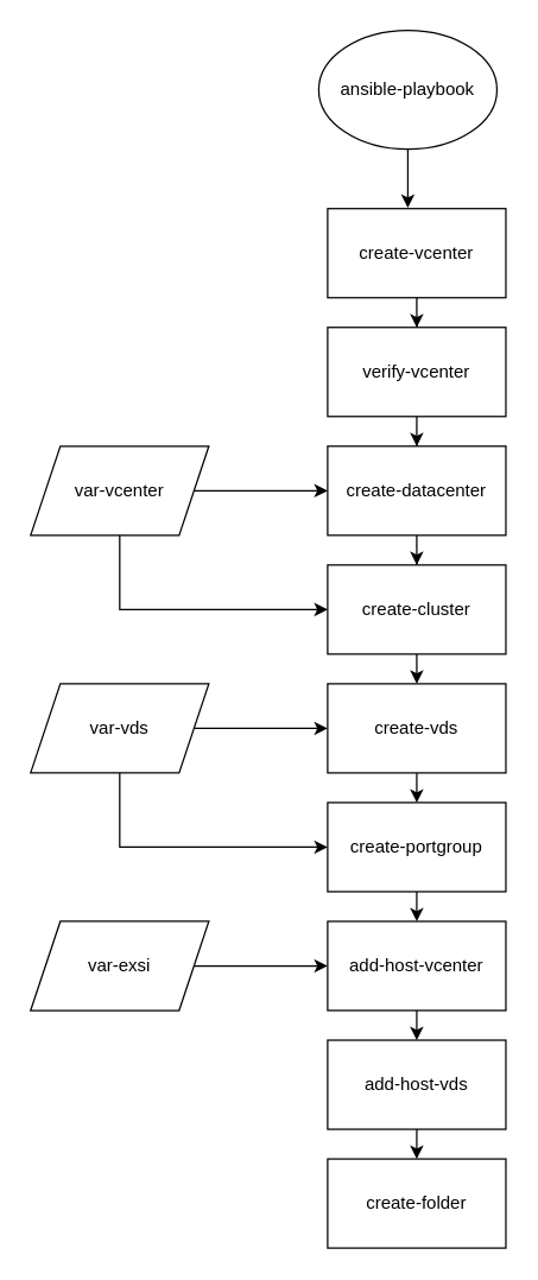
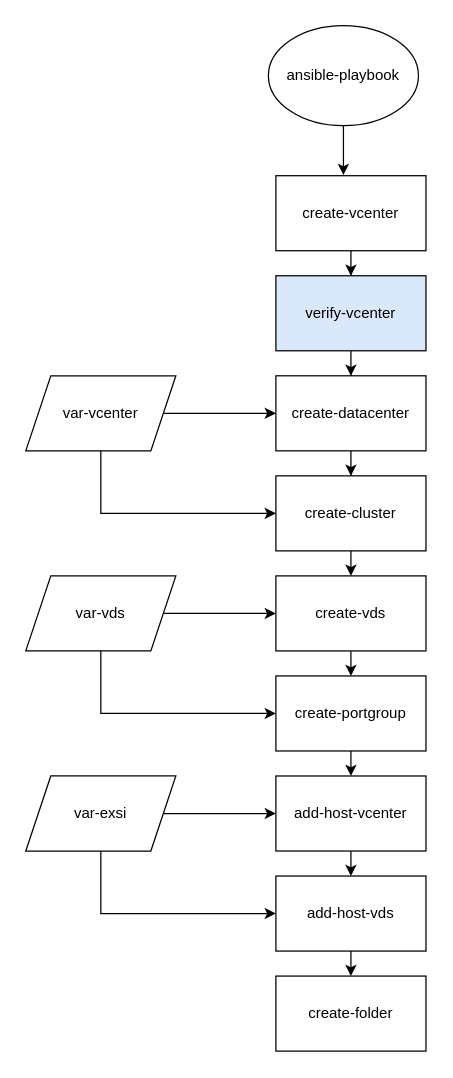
- <mxCell id="7" value="verify-vcenter" style="rounded=0;whiteSpace=wrap;html=1;" vertex="1" parent="1"><mxGeometry x="220" y="220" width="120" height="60" as="geometry" /></mxCell>
+ <mxCell id="7" value="verify-vcenter" style="rounded=0;whiteSpace=wrap;html=1;fillColor=#dae8fc;" vertex="1" parent="1"><mxGeometry x="220" y="220" width="120" height="60" as="geometry" /></mxCell>
+ <mxCell id="28" style="edgeStyle=orthogonalEdgeStyle;rounded=0;orthogonalLoop=1;jettySize=auto;html=1;entryX=0;entryY=0.5;entryDx=0;entryDy=0;" edge="1" parent="1" source="29" target="23"><mxGeometry relative="1" as="geometry"><Array as="points"><mxPoint x="80" y="730" /></Array></mxGeometry></mxCell>
